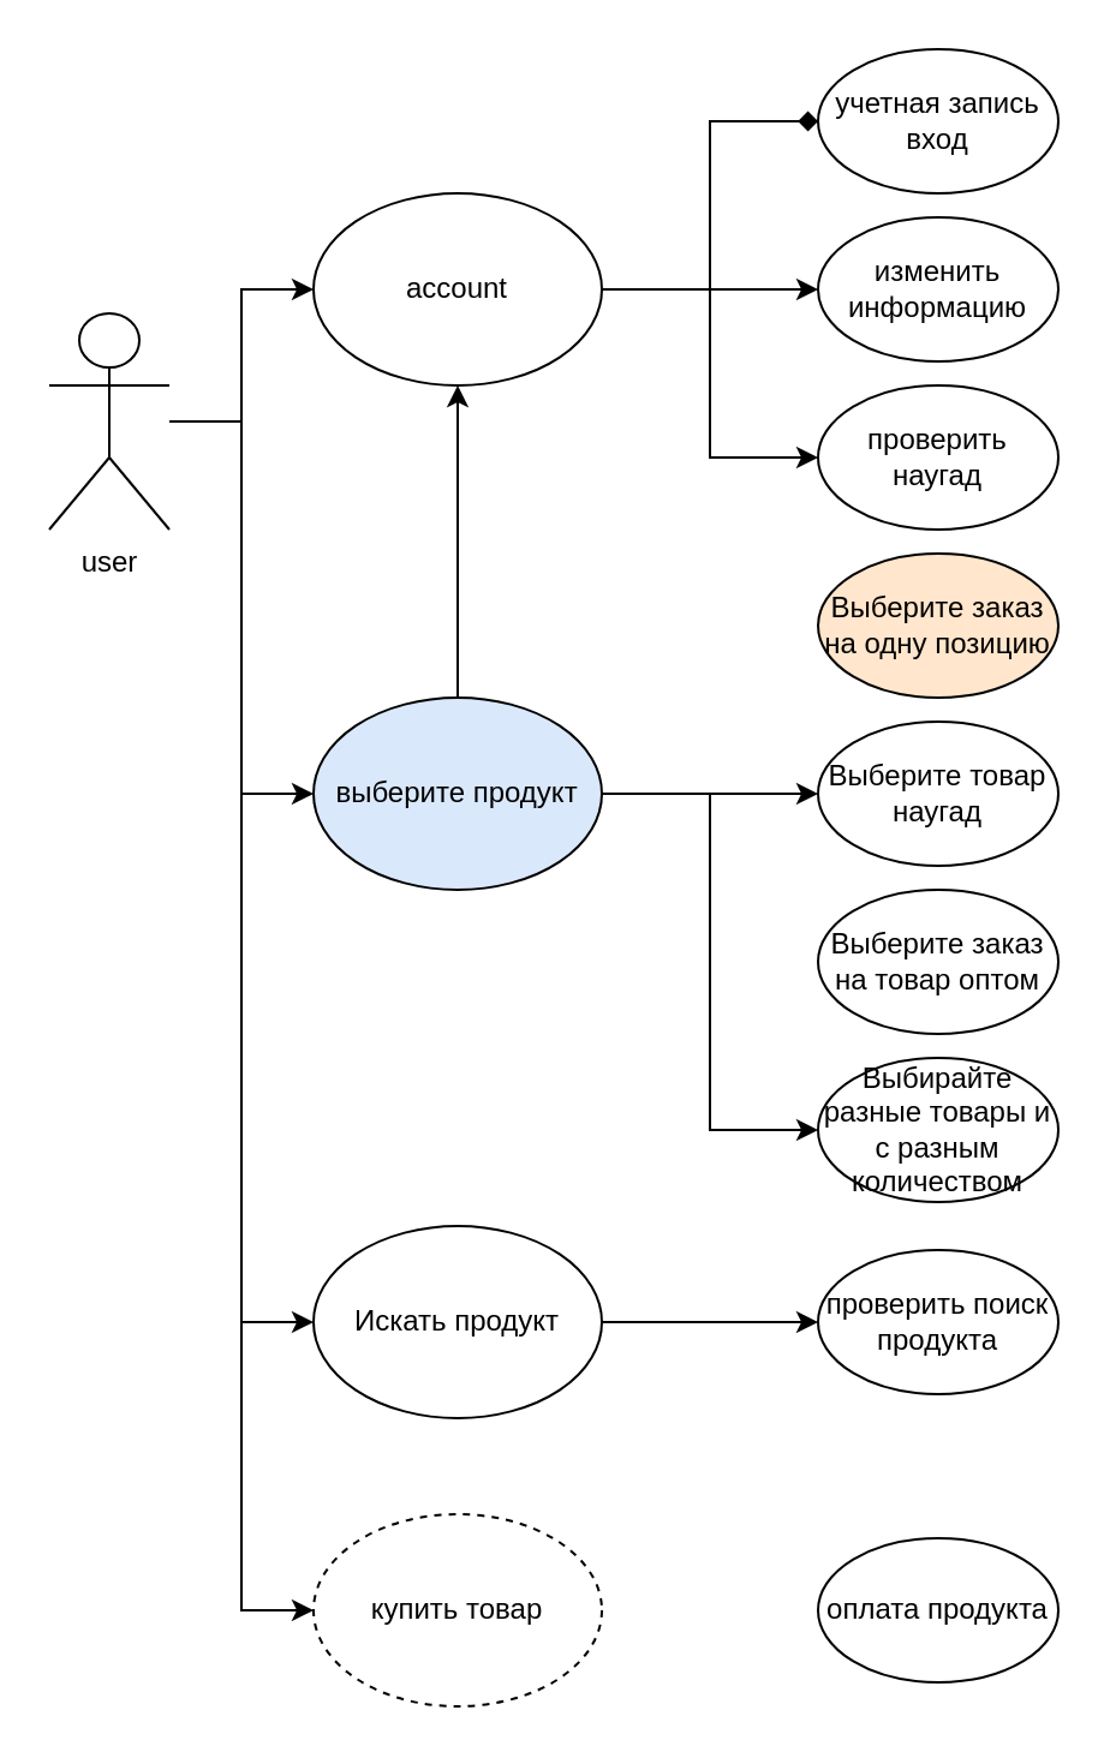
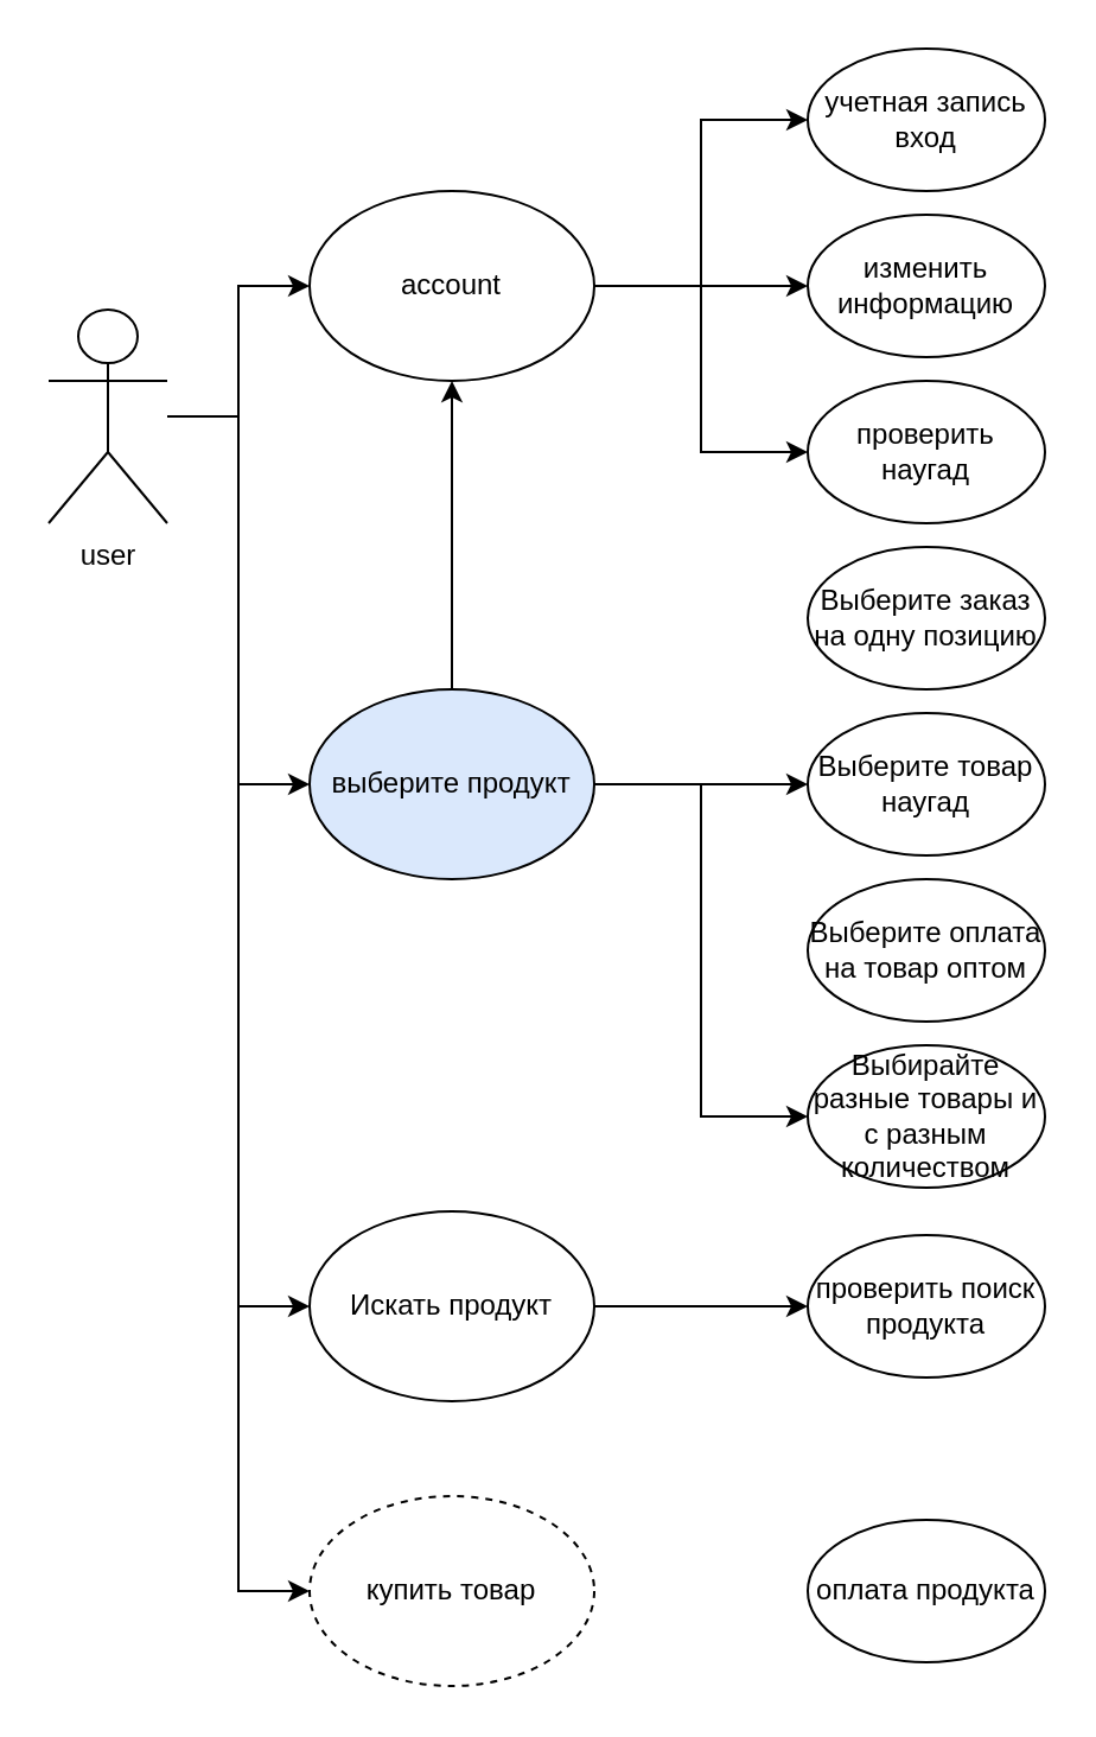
- <mxCell id="7" style="edgeStyle=orthogonalEdgeStyle;rounded=0;orthogonalLoop=1;jettySize=auto;html=1;exitX=1;exitY=0.5;exitDx=0;exitDy=0;entryX=0;entryY=0.5;entryDx=0;entryDy=0;endArrow=diamond;" edge="1" parent="1" source="10" target="16"><mxGeometry relative="1" as="geometry" /></mxCell>
+ <mxCell id="7" style="edgeStyle=orthogonalEdgeStyle;rounded=0;orthogonalLoop=1;jettySize=auto;html=1;exitX=1;exitY=0.5;exitDx=0;exitDy=0;entryX=0;entryY=0.5;entryDx=0;entryDy=0;" edge="1" parent="1" source="10" target="16"><mxGeometry relative="1" as="geometry" /></mxCell>
- <mxCell id="19" value="Выберите заказ на одну позицию" style="ellipse;whiteSpace=wrap;html=1;fillColor=#ffe6cc;" vertex="1" parent="1"><mxGeometry x="340" y="230" width="100" height="60" as="geometry" /></mxCell>
+ <mxCell id="19" value="Выберите заказ на одну позицию" style="ellipse;whiteSpace=wrap;html=1;" vertex="1" parent="1"><mxGeometry x="340" y="230" width="100" height="60" as="geometry" /></mxCell>
- <mxCell id="21" value="Выберите заказ на товар оптом" style="ellipse;whiteSpace=wrap;html=1;" vertex="1" parent="1"><mxGeometry x="340" y="370" width="100" height="60" as="geometry" /></mxCell>
+ <mxCell id="21" value="Выберите оплата на товар оптом" style="ellipse;whiteSpace=wrap;html=1;" vertex="1" parent="1"><mxGeometry x="340" y="370" width="100" height="60" as="geometry" /></mxCell>
